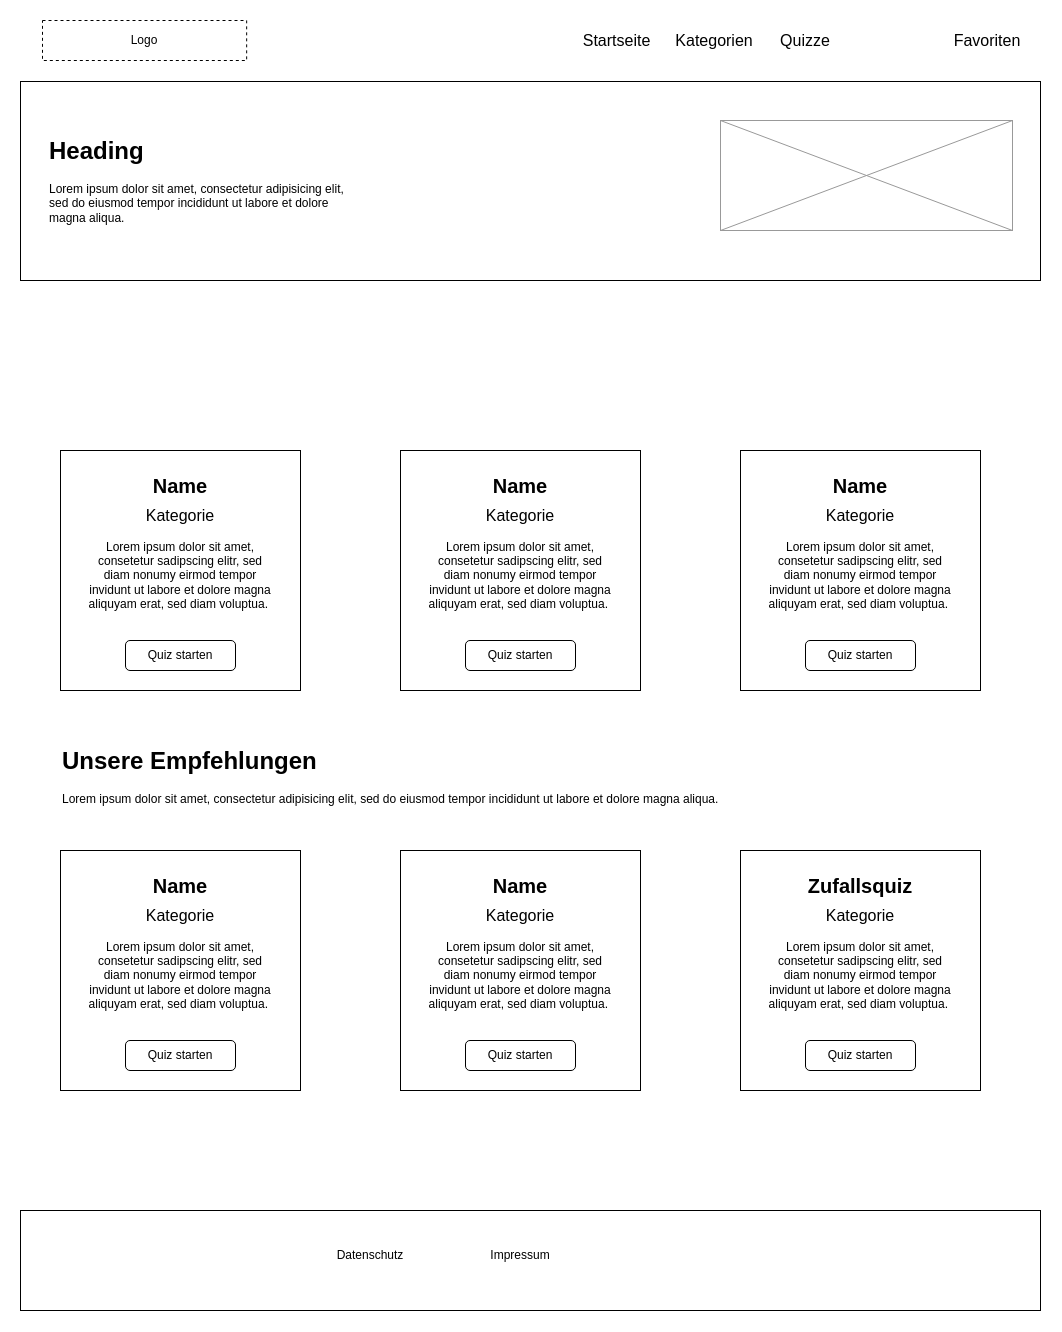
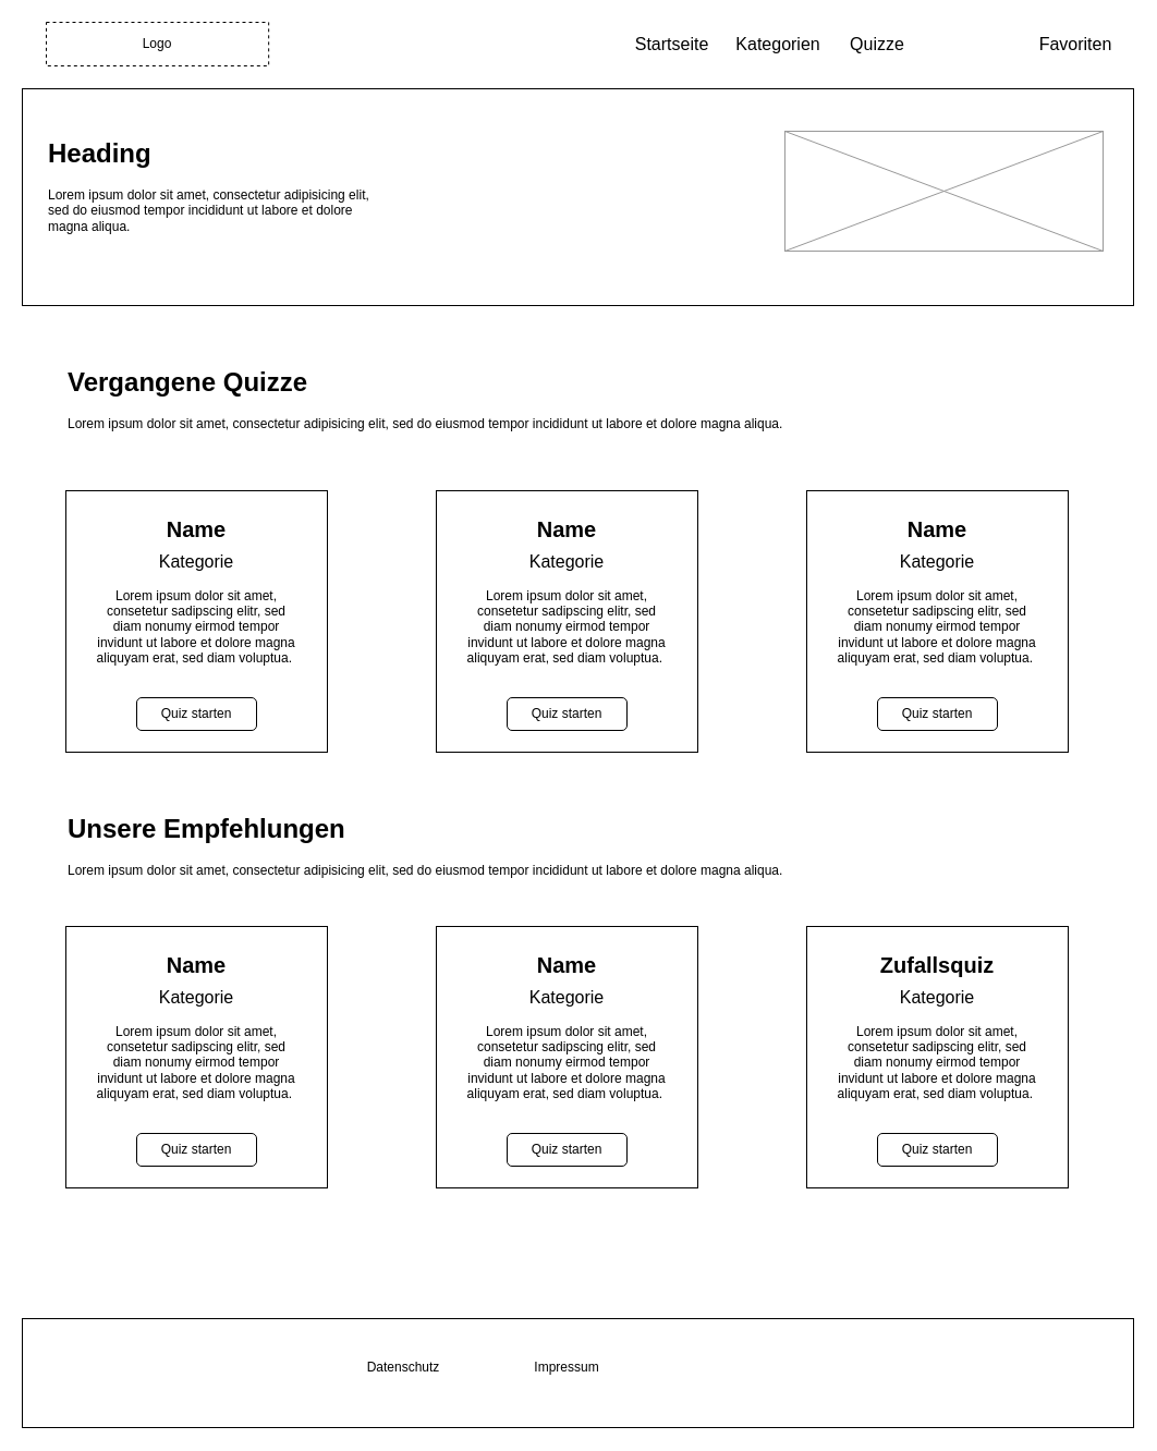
- <mxCell id="10" value="&lt;h1 style=&quot;margin-top: 0px;&quot;&gt;Heading&lt;/h1&gt;&lt;p&gt;Lorem ipsum dolor sit amet, consectetur adipisicing elit, sed do eiusmod tempor incididunt ut labore et dolore magna aliqua.&lt;/p&gt;" style="text;html=1;whiteSpace=wrap;overflow=hidden;rounded=0;" parent="1" vertex="1"><mxGeometry x="47" y="130" width="300" height="120" as="geometry" /></mxCell>
+ <mxCell id="10" value="&lt;h1 style=&quot;margin-top: 0px;&quot;&gt;Heading&lt;/h1&gt;&lt;p&gt;Lorem ipsum dolor sit amet, consectetur adipisicing elit, sed do eiusmod tempor incididunt ut labore et dolore magna aliqua.&lt;/p&gt;" style="text;html=1;whiteSpace=wrap;overflow=hidden;rounded=0;" parent="1" vertex="1"><mxGeometry x="42" y="120" width="300" height="120" as="geometry" /></mxCell>
+ <mxCell id="12" value="&lt;h1 style=&quot;margin-top: 0px;&quot;&gt;Vergangene Quizze&lt;/h1&gt;&lt;p&gt;Lorem ipsum dolor sit amet, consectetur adipisicing elit, sed do eiusmod tempor incididunt ut labore et dolore magna aliqua.&lt;/p&gt;" style="text;html=1;whiteSpace=wrap;overflow=hidden;rounded=0;" vertex="1" parent="1"><mxGeometry x="60" y="330" width="880" height="120" as="geometry" /></mxCell>
